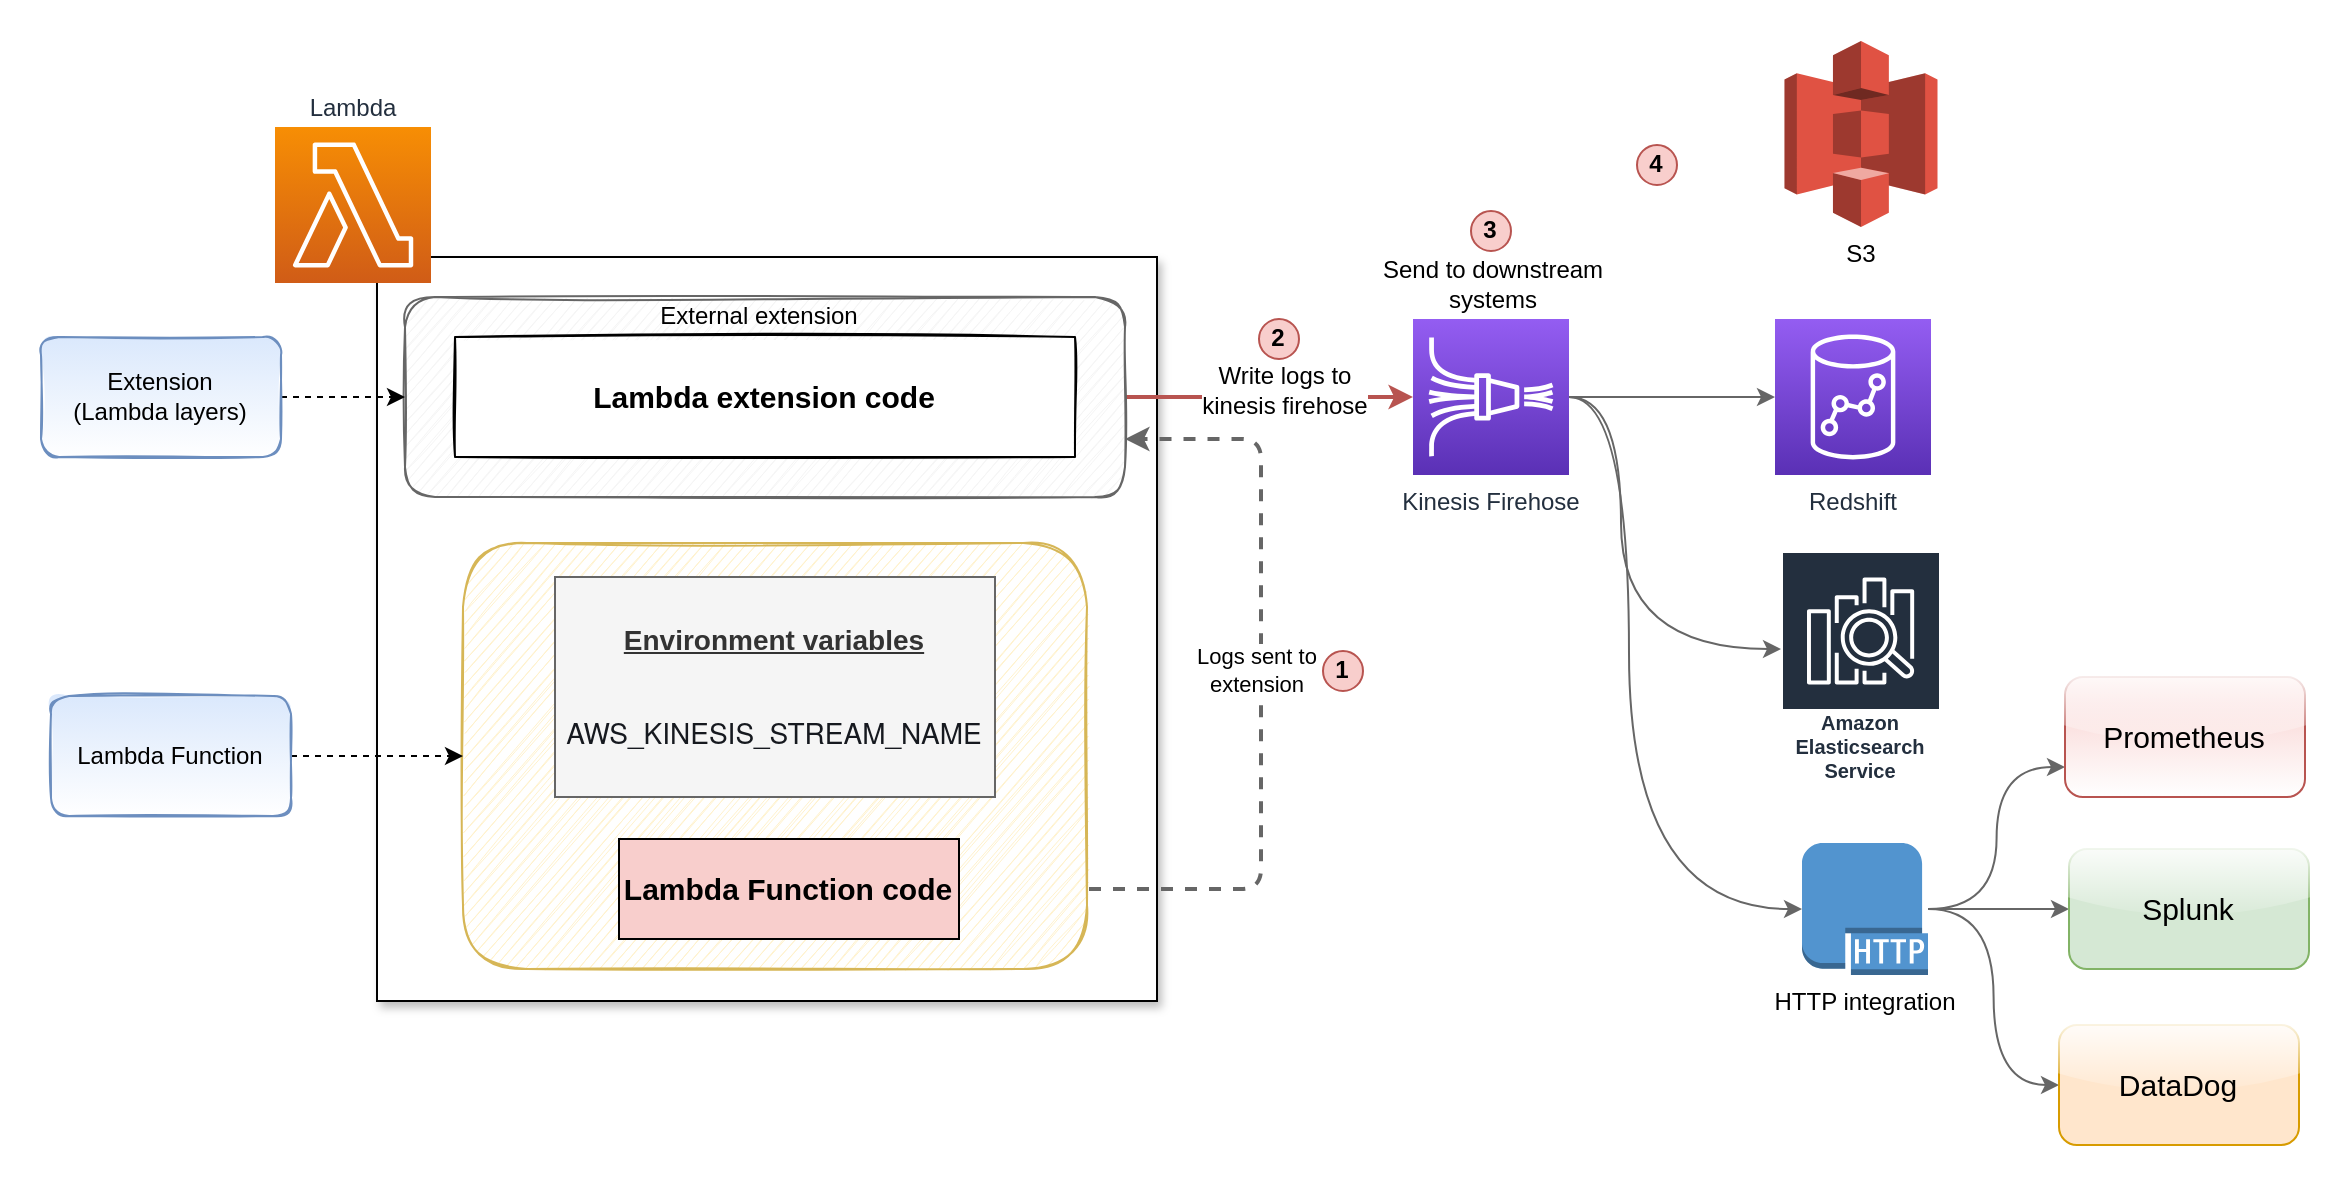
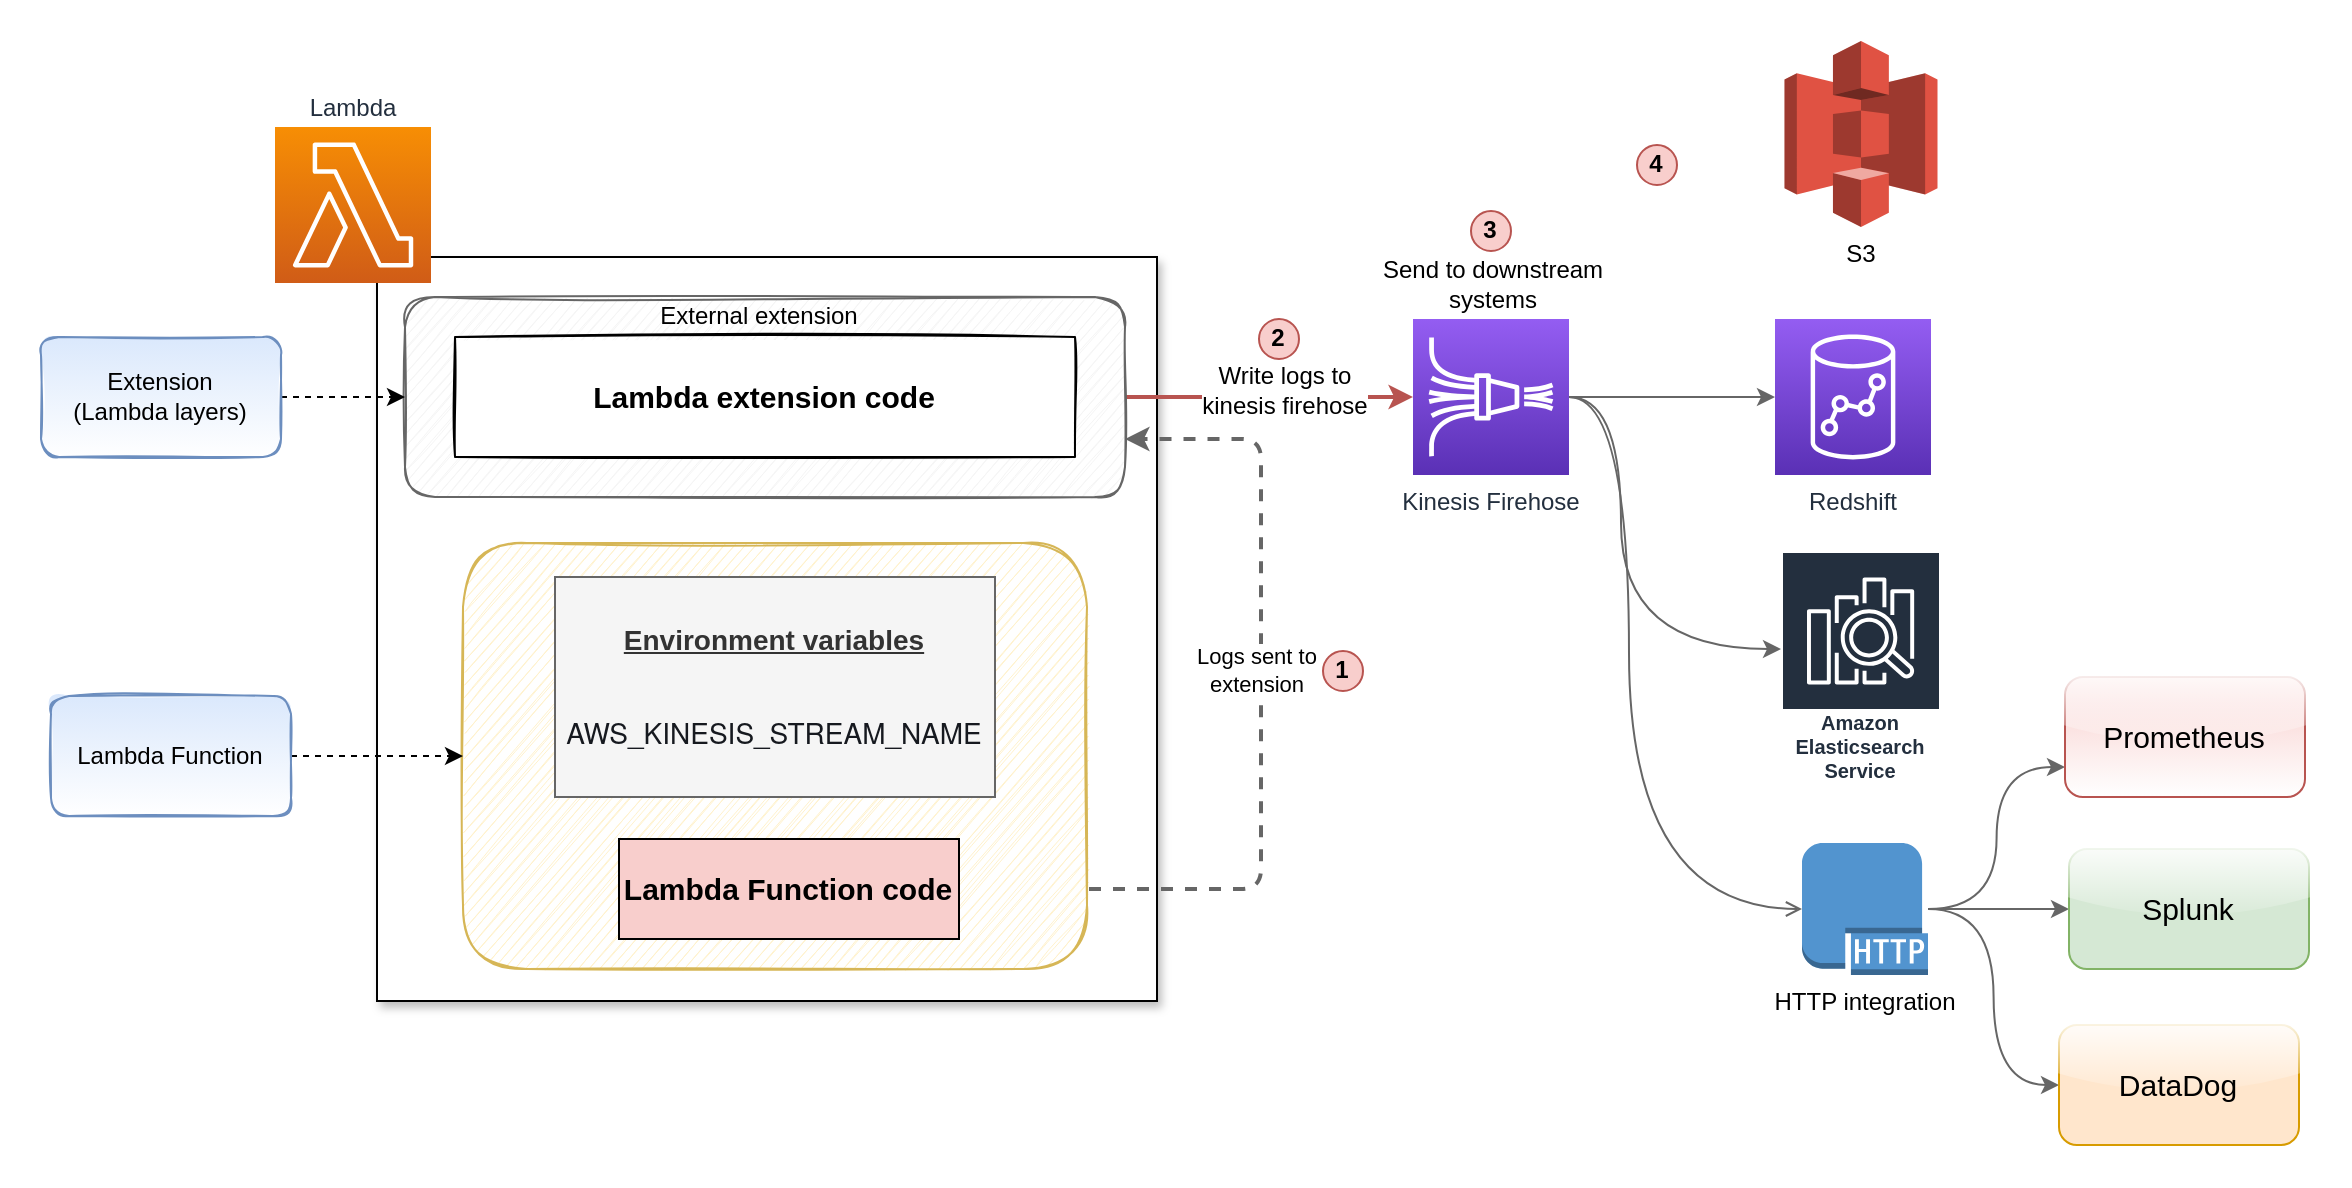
- <mxCell id="22" style="edgeStyle=orthogonalEdgeStyle;curved=1;orthogonalLoop=1;jettySize=auto;html=1;strokeWidth=1;fontSize=16;fillColor=#f5f5f5;strokeColor=#666666;" edge="1" parent="1" source="23" target="30"><mxGeometry relative="1" as="geometry"><Array as="points"><mxPoint x="814" y="198" /><mxPoint x="814" y="454" /></Array></mxGeometry></mxCell>
+ <mxCell id="22" style="edgeStyle=orthogonalEdgeStyle;curved=1;orthogonalLoop=1;jettySize=auto;html=1;strokeWidth=1;fontSize=16;fillColor=#f5f5f5;strokeColor=#666666;endArrow=open;" edge="1" parent="1" source="23" target="30"><mxGeometry relative="1" as="geometry"><Array as="points"><mxPoint x="814" y="198" /><mxPoint x="814" y="454" /></Array></mxGeometry></mxCell>
